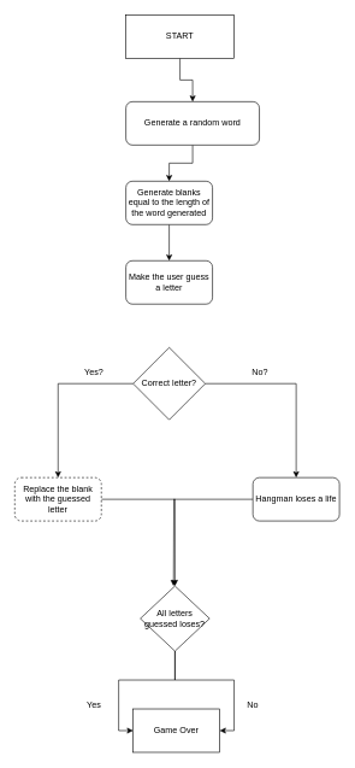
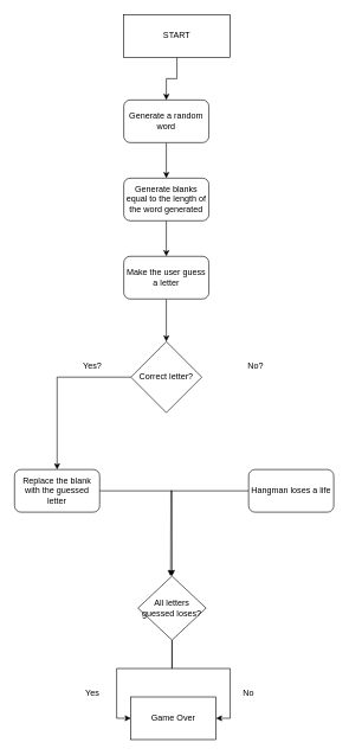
- <mxCell id="5" value="Generate a random word" style="rounded=1;whiteSpace=wrap;html=1;" vertex="1" parent="1"><mxGeometry x="174" y="140" width="185" height="60" as="geometry" /></mxCell>
+ <mxCell id="5" value="Generate a random word" style="rounded=1;whiteSpace=wrap;html=1;" vertex="1" parent="1"><mxGeometry x="174" y="140" width="120" height="60" as="geometry" /></mxCell>
+ <mxCell id="8" style="edgeStyle=orthogonalEdgeStyle;rounded=0;orthogonalLoop=1;jettySize=auto;html=1;entryX=0.5;entryY=0;entryDx=0;entryDy=0;" edge="1" parent="1" source="9" target="12"><mxGeometry relative="1" as="geometry" /></mxCell>
- <mxCell id="11" style="edgeStyle=orthogonalEdgeStyle;rounded=0;orthogonalLoop=1;jettySize=auto;html=1;entryX=0.5;entryY=0;entryDx=0;entryDy=0;" edge="1" parent="1" source="12" target="16"><mxGeometry relative="1" as="geometry" /></mxCell>
- <mxCell id="14" value="Replace the blank with the guessed letter" style="rounded=1;whiteSpace=wrap;html=1;dashed=1;" vertex="1" parent="1"><mxGeometry x="20" y="660" width="120" height="60" as="geometry" /></mxCell>
+ <mxCell id="14" value="Replace the blank with the guessed letter" style="rounded=1;whiteSpace=wrap;html=1;" vertex="1" parent="1"><mxGeometry x="20" y="660" width="120" height="60" as="geometry" /></mxCell>
